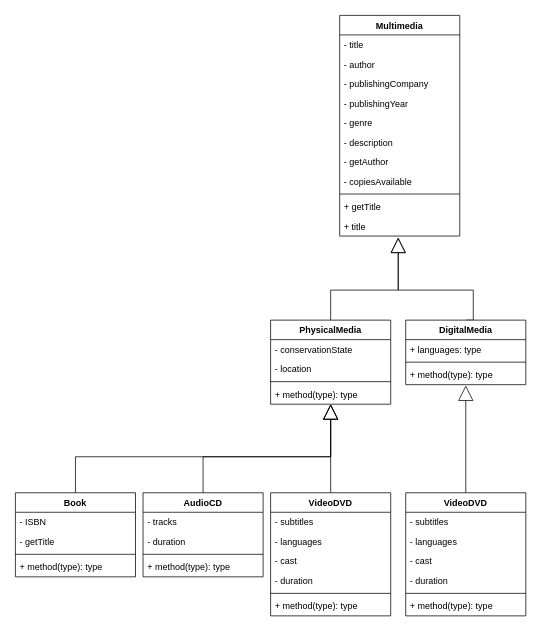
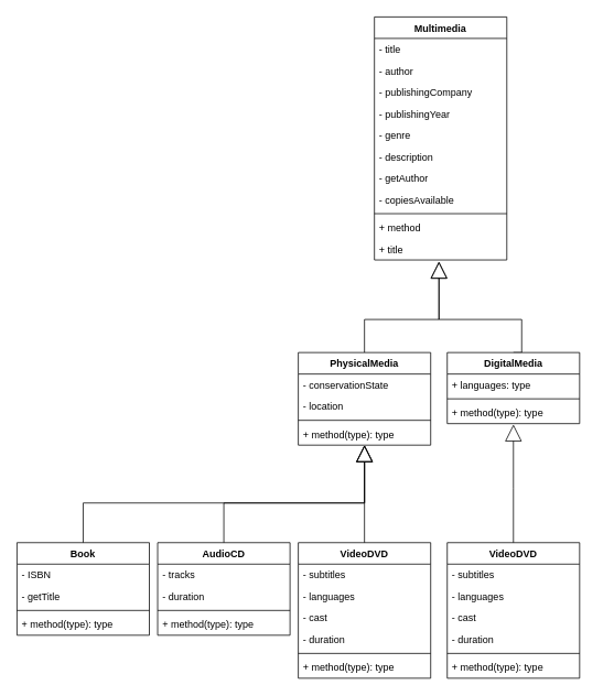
- <mxCell id="12" value="+ getTitle" style="text;strokeColor=none;fillColor=none;align=left;verticalAlign=top;spacingLeft=4;spacingRight=4;overflow=hidden;rotatable=0;points=[[0,0.5],[1,0.5]];portConstraint=eastwest;rounded=0;labelBackgroundColor=none;" parent="2" vertex="1"><mxGeometry y="242" width="160" height="26" as="geometry" /></mxCell>
+ <mxCell id="12" value="+ method" style="text;strokeColor=none;fillColor=none;align=left;verticalAlign=top;spacingLeft=4;spacingRight=4;overflow=hidden;rotatable=0;points=[[0,0.5],[1,0.5]];portConstraint=eastwest;rounded=0;labelBackgroundColor=none;" parent="2" vertex="1"><mxGeometry y="242" width="160" height="26" as="geometry" /></mxCell>
